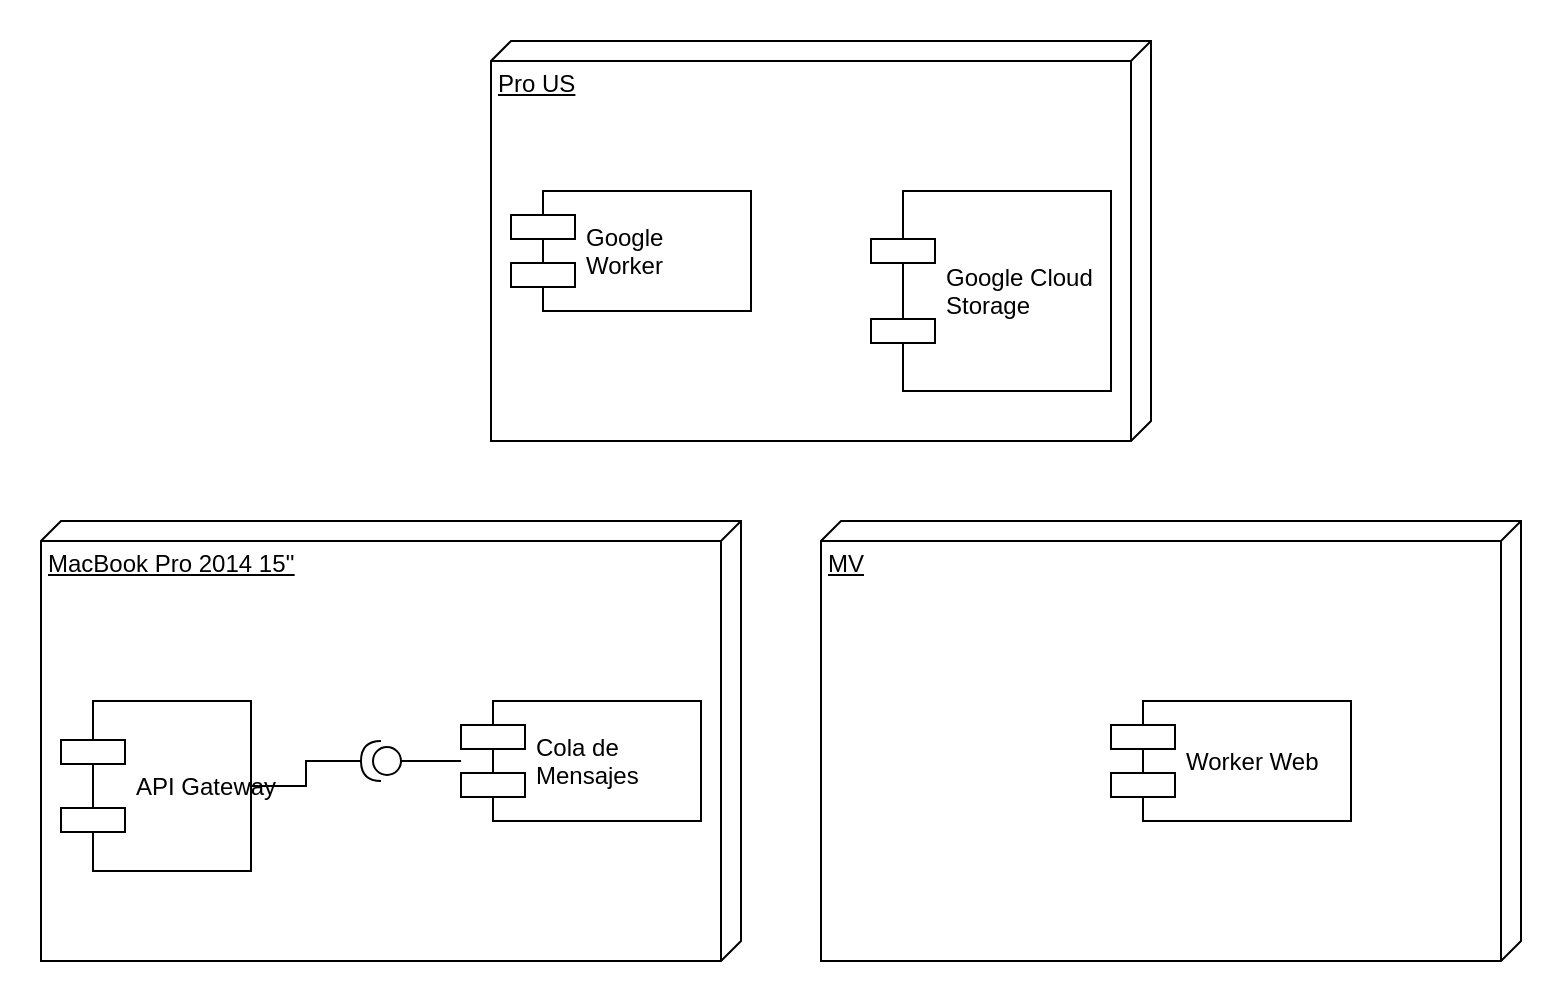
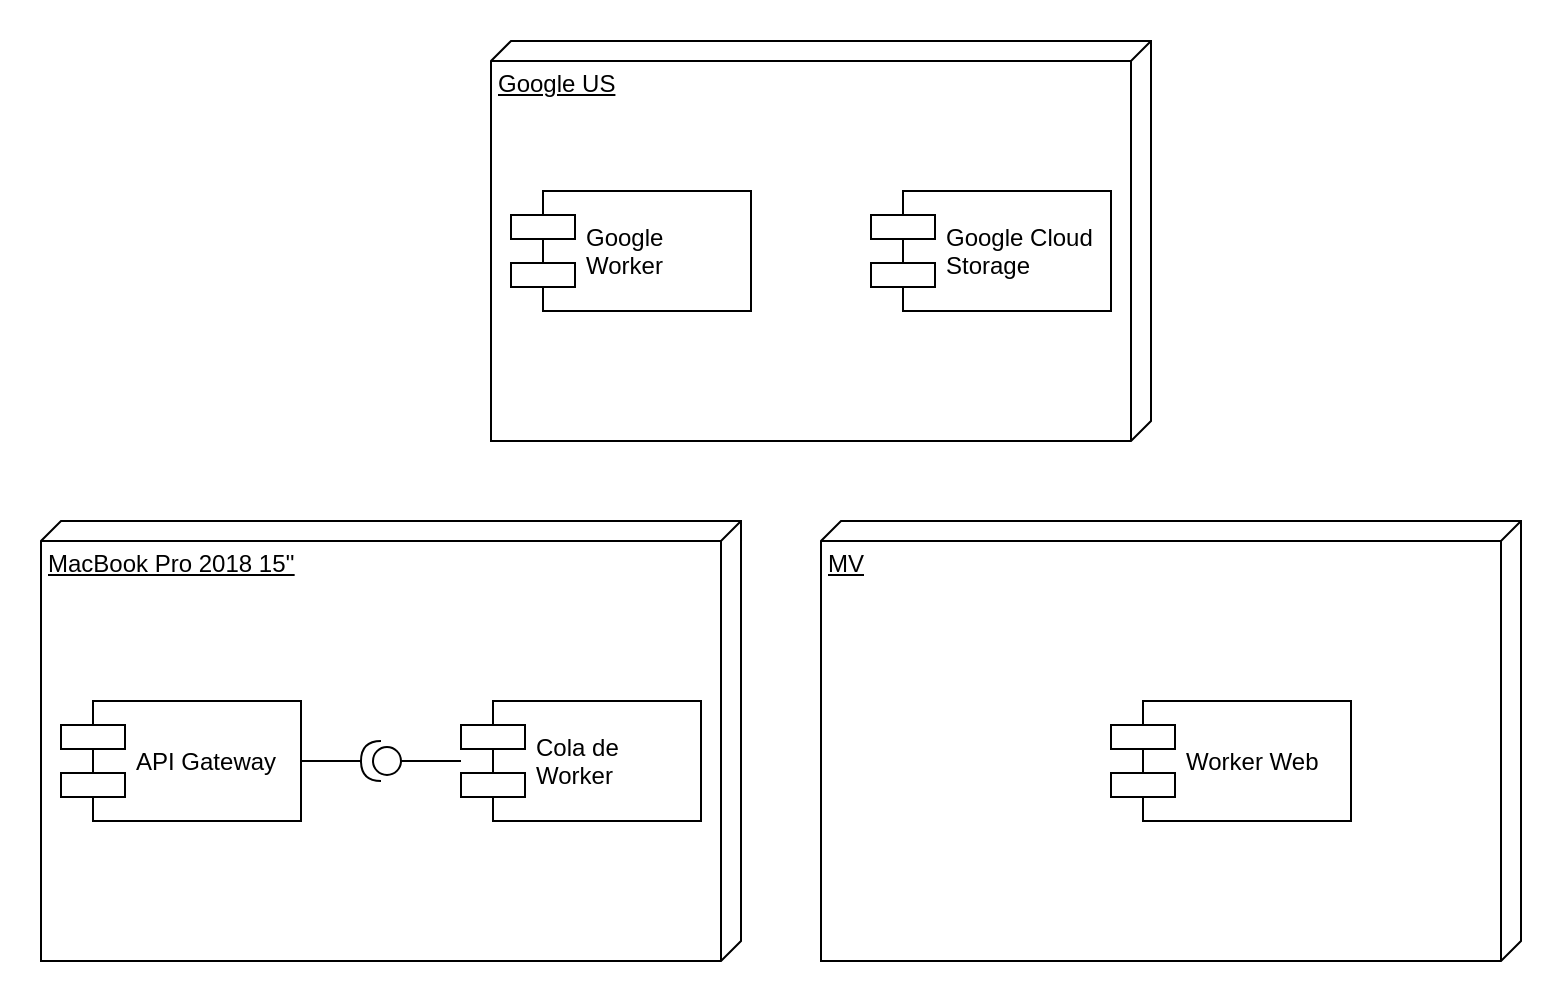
- <mxCell id="2" value="Pro US" style="verticalAlign=top;align=left;spacingTop=8;spacingLeft=2;spacingRight=12;shape=cube;size=10;direction=south;fontStyle=4;html=1;" vertex="1" parent="1"><mxGeometry x="245" y="20" width="330" height="200" as="geometry" /></mxCell>
+ <mxCell id="2" value="Google US" style="verticalAlign=top;align=left;spacingTop=8;spacingLeft=2;spacingRight=12;shape=cube;size=10;direction=south;fontStyle=4;html=1;" vertex="1" parent="1"><mxGeometry x="245" y="20" width="330" height="200" as="geometry" /></mxCell>
- <mxCell id="3" value="Google Cloud&#10;Storage" style="shape=component;align=left;spacingLeft=36;" vertex="1" parent="1"><mxGeometry x="435" y="95" width="120" height="100" as="geometry" /></mxCell>
+ <mxCell id="3" value="Google Cloud&#10;Storage" style="shape=component;align=left;spacingLeft=36;" vertex="1" parent="1"><mxGeometry x="435" y="95" width="120" height="60" as="geometry" /></mxCell>
- <mxCell id="5" value="MacBook Pro 2014 15''" style="verticalAlign=top;align=left;spacingTop=8;spacingLeft=2;spacingRight=12;shape=cube;size=10;direction=south;fontStyle=4;html=1;" vertex="1" parent="1"><mxGeometry x="20" y="260" width="350" height="220" as="geometry" /></mxCell>
+ <mxCell id="5" value="MacBook Pro 2018 15''" style="verticalAlign=top;align=left;spacingTop=8;spacingLeft=2;spacingRight=12;shape=cube;size=10;direction=south;fontStyle=4;html=1;" vertex="1" parent="1"><mxGeometry x="20" y="260" width="350" height="220" as="geometry" /></mxCell>
- <mxCell id="6" value="Cola de &#10;Mensajes" style="shape=component;align=left;spacingLeft=36;" vertex="1" parent="1"><mxGeometry x="230" y="350" width="120" height="60" as="geometry" /></mxCell>
+ <mxCell id="6" value="Cola de &#10;Worker" style="shape=component;align=left;spacingLeft=36;" vertex="1" parent="1"><mxGeometry x="230" y="350" width="120" height="60" as="geometry" /></mxCell>
- <mxCell id="7" value="API Gateway" style="shape=component;align=left;spacingLeft=36;" vertex="1" parent="1"><mxGeometry x="30" y="350" width="95" height="85" as="geometry" /></mxCell>
+ <mxCell id="7" value="API Gateway" style="shape=component;align=left;spacingLeft=36;" vertex="1" parent="1"><mxGeometry x="30" y="350" width="120" height="60" as="geometry" /></mxCell>
